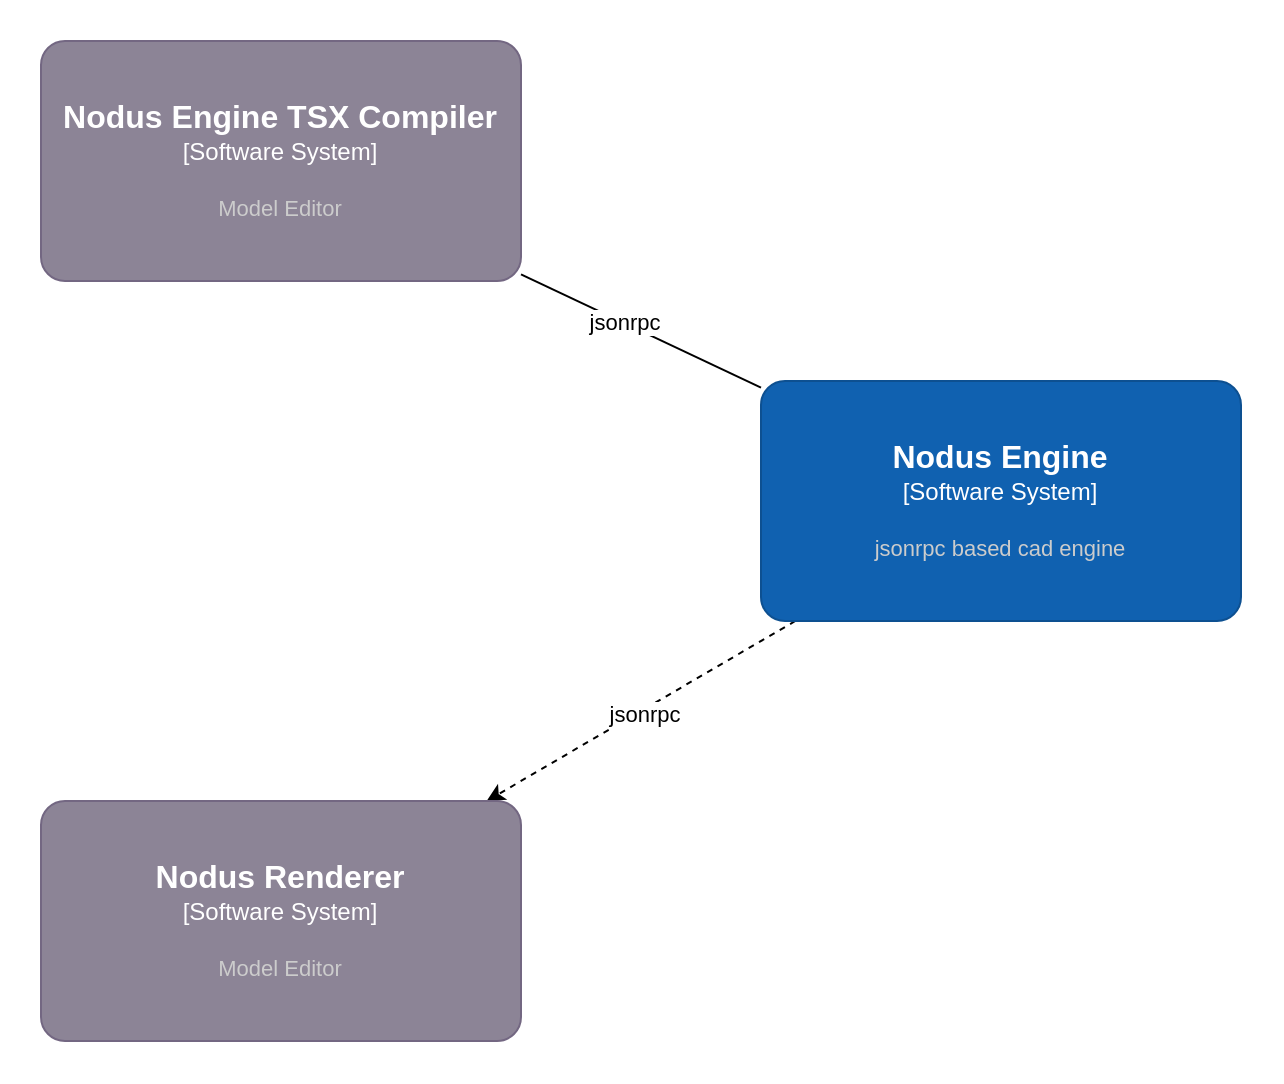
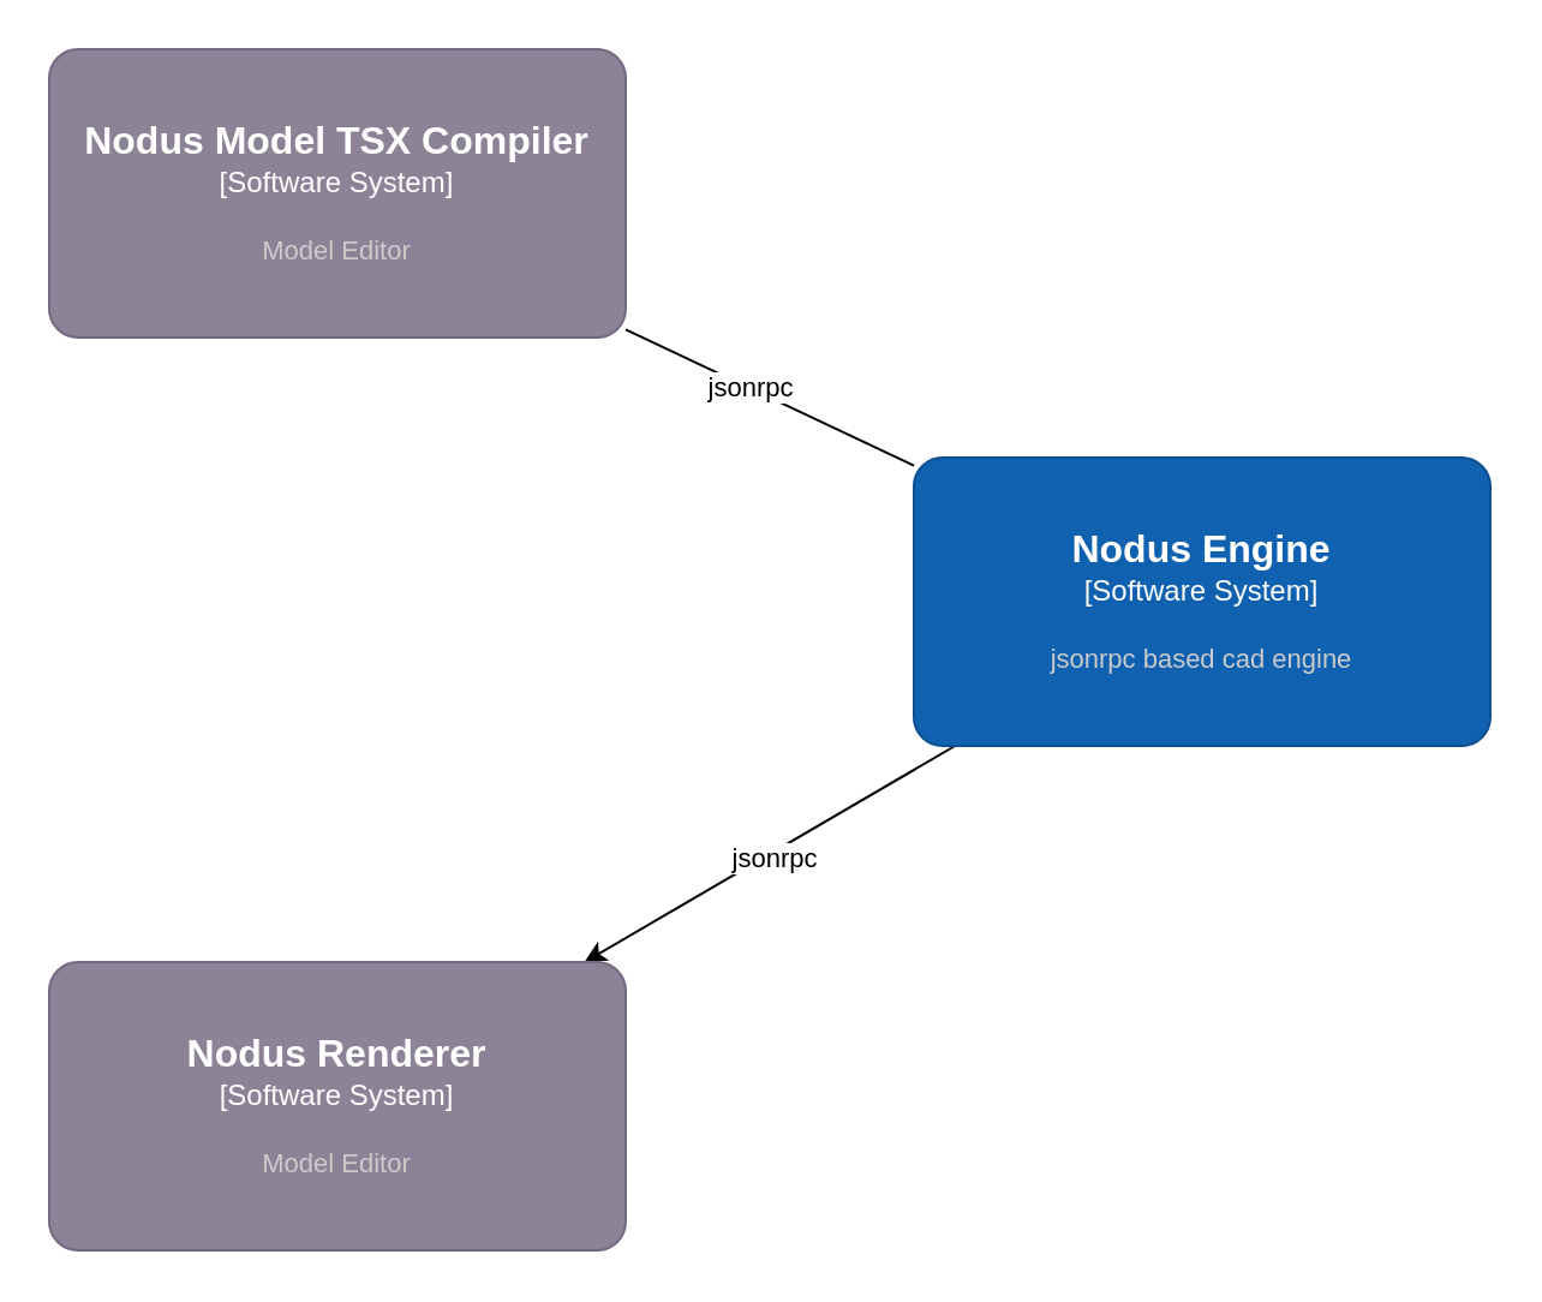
- <mxCell id="7" value="&lt;font style=&quot;font-size: 16px&quot;&gt;&lt;b&gt;Nodus Engine TSX Compiler&lt;/b&gt;&lt;/font&gt;&lt;div&gt;[Software System]&lt;/div&gt;&lt;br&gt;&lt;div&gt;&lt;font style=&quot;font-size: 11px&quot;&gt;&lt;font color=&quot;#cccccc&quot;&gt;Model Editor&lt;/font&gt;&lt;/div&gt;" style="rounded=1;whiteSpace=wrap;html=1;labelBackgroundColor=none;fillColor=#8C8496;fontColor=#ffffff;align=center;arcSize=10;strokeColor=#736782;metaEdit=1;resizable=0;points=[[0.25,0,0],[0.5,0,0],[0.75,0,0],[1,0.25,0],[1,0.5,0],[1,0.75,0],[0.75,1,0],[0.5,1,0],[0.25,1,0],[0,0.75,0],[0,0.5,0],[0,0.25,0]];" vertex="1" parent="1"><mxGeometry x="20" y="20" width="240" height="120" as="geometry" /></mxCell>
+ <mxCell id="7" value="&lt;font style=&quot;font-size: 16px&quot;&gt;&lt;b&gt;Nodus Model TSX Compiler&lt;/b&gt;&lt;/font&gt;&lt;div&gt;[Software System]&lt;/div&gt;&lt;br&gt;&lt;div&gt;&lt;font style=&quot;font-size: 11px&quot;&gt;&lt;font color=&quot;#cccccc&quot;&gt;Model Editor&lt;/font&gt;&lt;/div&gt;" style="rounded=1;whiteSpace=wrap;html=1;labelBackgroundColor=none;fillColor=#8C8496;fontColor=#ffffff;align=center;arcSize=10;strokeColor=#736782;metaEdit=1;resizable=0;points=[[0.25,0,0],[0.5,0,0],[0.75,0,0],[1,0.25,0],[1,0.5,0],[1,0.75,0],[0.75,1,0],[0.5,1,0],[0.25,1,0],[0,0.75,0],[0,0.5,0],[0,0.25,0]];" vertex="1" parent="1"><mxGeometry x="20" y="20" width="240" height="120" as="geometry" /></mxCell>
- <mxCell id="2" style="edgeStyle=none;html=1;dashed=1;" edge="1" parent="1" source="4" target="8"><mxGeometry relative="1" as="geometry" /></mxCell>
+ <mxCell id="2" style="edgeStyle=none;html=1;" edge="1" parent="1" source="4" target="8"><mxGeometry relative="1" as="geometry" /></mxCell>
